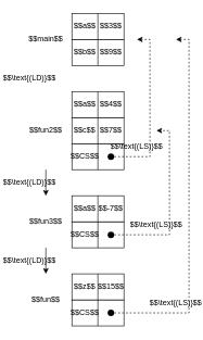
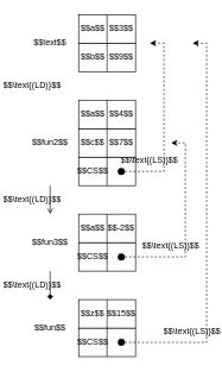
- <mxCell id="6" value="$$main$$" style="text;html=1;strokeColor=none;fillColor=none;align=center;verticalAlign=middle;whiteSpace=wrap;rounded=0;" vertex="1" parent="1"><mxGeometry x="30" y="20" width="80" height="80" as="geometry" /></mxCell>
+ <mxCell id="6" value="$$text$$" style="text;html=1;strokeColor=none;fillColor=none;align=center;verticalAlign=middle;whiteSpace=wrap;rounded=0;" vertex="1" parent="1"><mxGeometry x="30" y="20" width="80" height="80" as="geometry" /></mxCell>
- <mxCell id="10" style="edgeStyle=orthogonalEdgeStyle;rounded=0;orthogonalLoop=1;jettySize=auto;html=1;entryX=0.5;entryY=0;entryDx=0;entryDy=0;" edge="1" parent="1" source="11" target="31"><mxGeometry relative="1" as="geometry" /></mxCell>
+ <mxCell id="10" style="edgeStyle=orthogonalEdgeStyle;rounded=0;orthogonalLoop=1;jettySize=auto;html=1;entryX=0.5;entryY=0;entryDx=0;entryDy=0;endArrow=open;" edge="1" parent="1" source="11" target="31"><mxGeometry relative="1" as="geometry" /></mxCell>
- <mxCell id="35" value="$$-7$$" style="text;html=1;strokeColor=none;fillColor=none;align=center;verticalAlign=middle;whiteSpace=wrap;rounded=0;" vertex="1" parent="1"><mxGeometry x="150" y="300" width="40" height="40" as="geometry" /></mxCell>
+ <mxCell id="35" value="$$-2$$" style="text;html=1;strokeColor=none;fillColor=none;align=center;verticalAlign=middle;whiteSpace=wrap;rounded=0;" vertex="1" parent="1"><mxGeometry x="150" y="300" width="40" height="40" as="geometry" /></mxCell>
- <mxCell id="30" style="edgeStyle=orthogonalEdgeStyle;rounded=0;orthogonalLoop=1;jettySize=auto;html=1;entryX=0.5;entryY=0;entryDx=0;entryDy=0;" edge="1" parent="1" source="31" target="41"><mxGeometry relative="1" as="geometry" /></mxCell>
+ <mxCell id="30" style="edgeStyle=orthogonalEdgeStyle;rounded=0;orthogonalLoop=1;jettySize=auto;html=1;entryX=0.5;entryY=0;entryDx=0;entryDy=0;endArrow=diamond;" edge="1" parent="1" source="31" target="41"><mxGeometry relative="1" as="geometry" /></mxCell>
